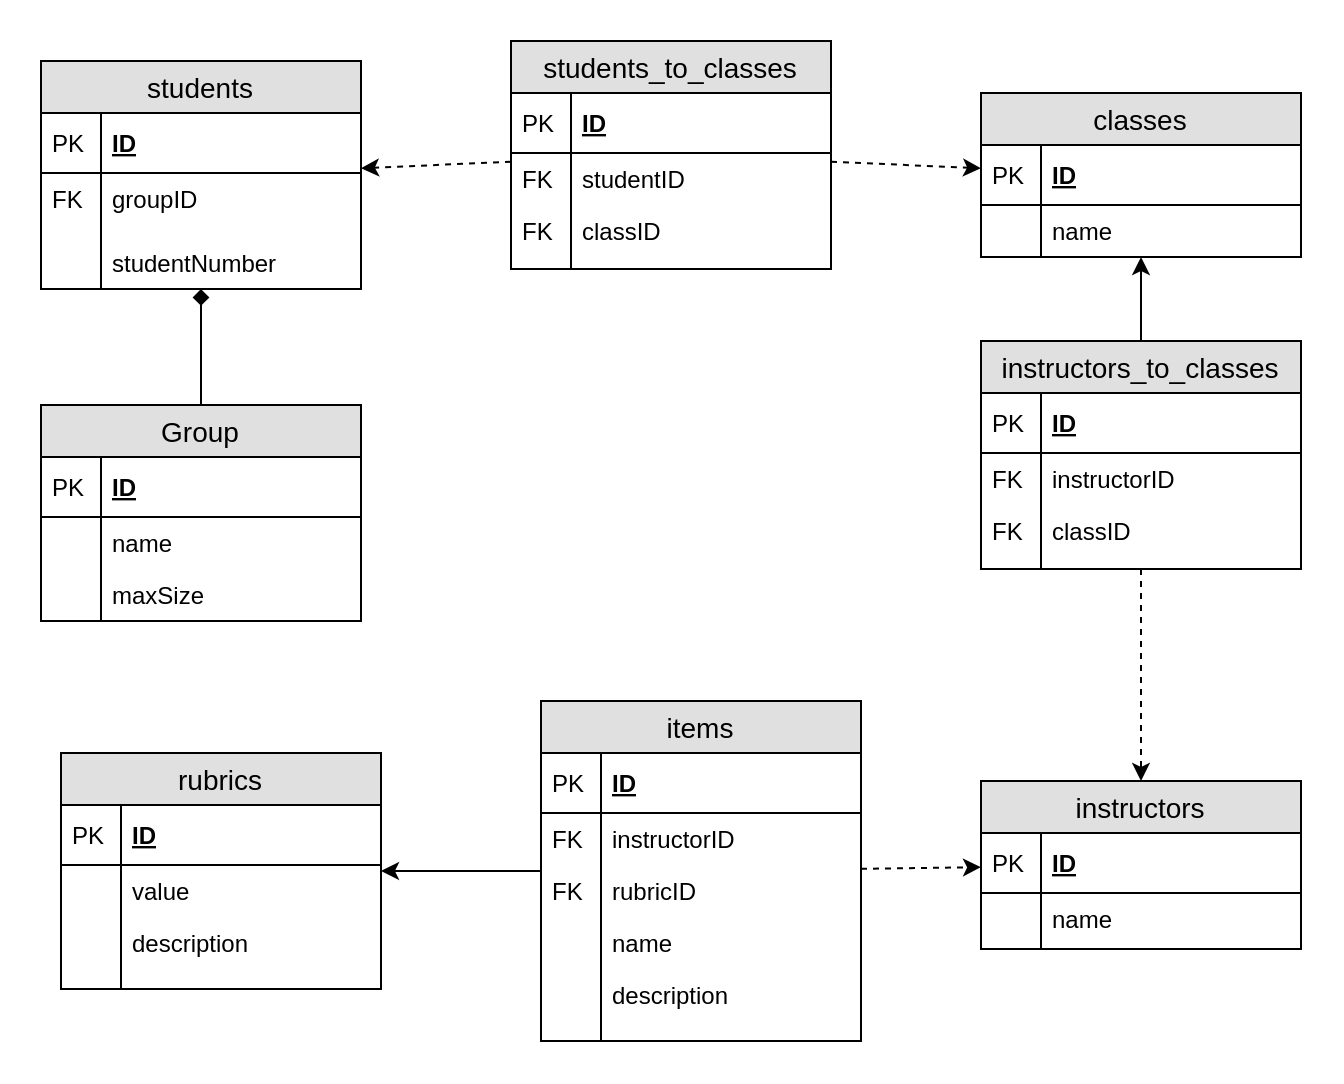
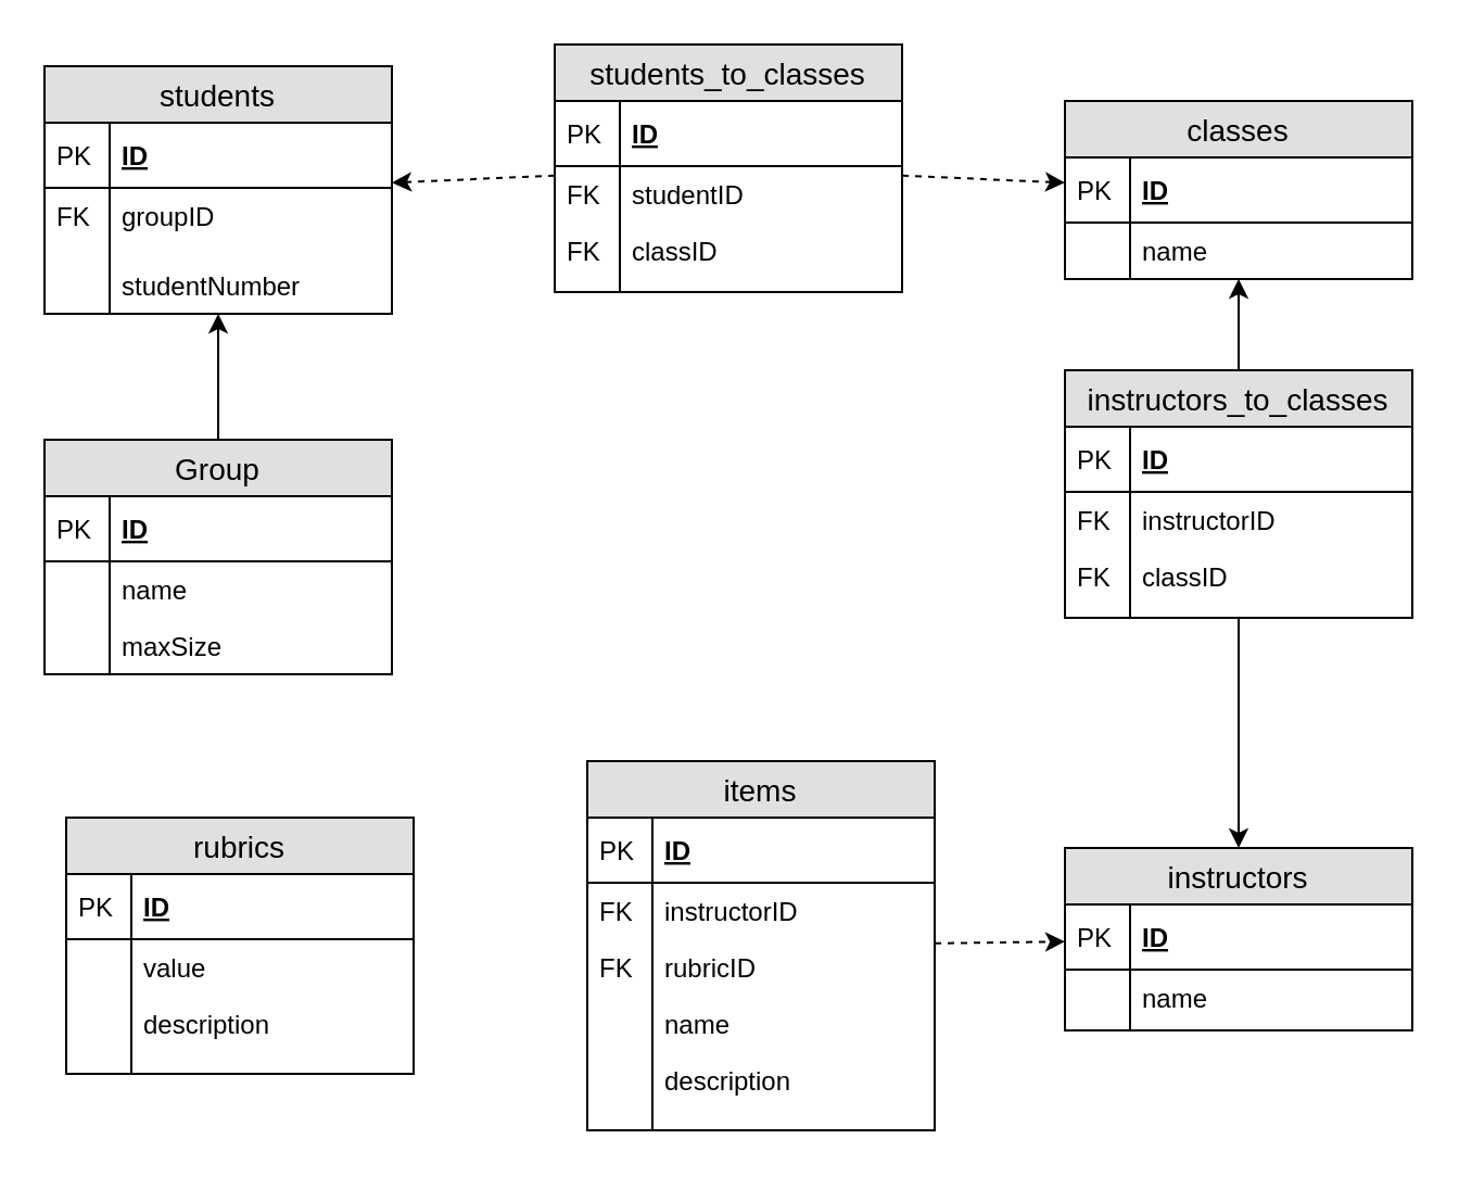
- <mxCell id="68" value="" style="endArrow=diamond;html=1;" edge="1" parent="1" source="16" target="2"><mxGeometry width="50" height="50" relative="1" as="geometry"><mxPoint x="210" y="300" as="sourcePoint" /><mxPoint x="260" y="250" as="targetPoint" /></mxGeometry></mxCell>
+ <mxCell id="68" value="" style="endArrow=classic;html=1;" edge="1" parent="1" source="16" target="2"><mxGeometry width="50" height="50" relative="1" as="geometry"><mxPoint x="210" y="300" as="sourcePoint" /><mxPoint x="260" y="250" as="targetPoint" /></mxGeometry></mxCell>
- <mxCell id="67" value="" style="endArrow=classic;html=1;dashed=1;" edge="1" parent="1" source="57" target="9"><mxGeometry width="50" height="50" relative="1" as="geometry"><mxPoint x="580" y="350" as="sourcePoint" /><mxPoint x="630" y="300" as="targetPoint" /></mxGeometry></mxCell>
+ <mxCell id="67" value="" style="endArrow=classic;html=1;" edge="1" parent="1" source="57" target="9"><mxGeometry width="50" height="50" relative="1" as="geometry"><mxPoint x="580" y="350" as="sourcePoint" /><mxPoint x="630" y="300" as="targetPoint" /></mxGeometry></mxCell>
- <mxCell id="70" value="" style="endArrow=classic;html=1;" edge="1" parent="1" source="23" target="36"><mxGeometry width="50" height="50" relative="1" as="geometry"><mxPoint x="130" y="630" as="sourcePoint" /><mxPoint x="180" y="580" as="targetPoint" /></mxGeometry></mxCell>
